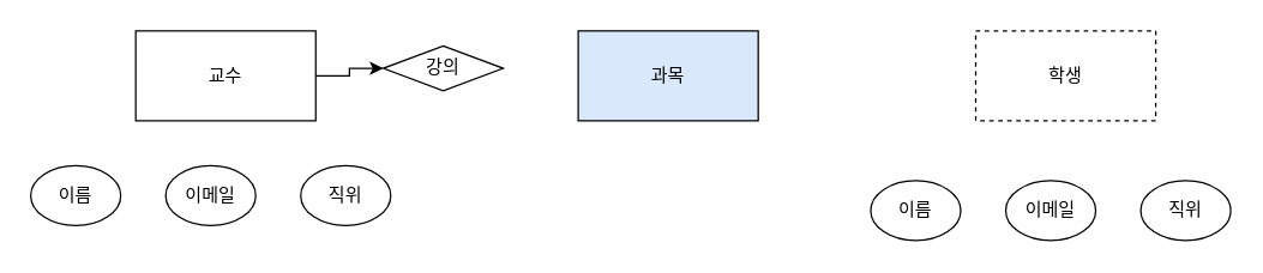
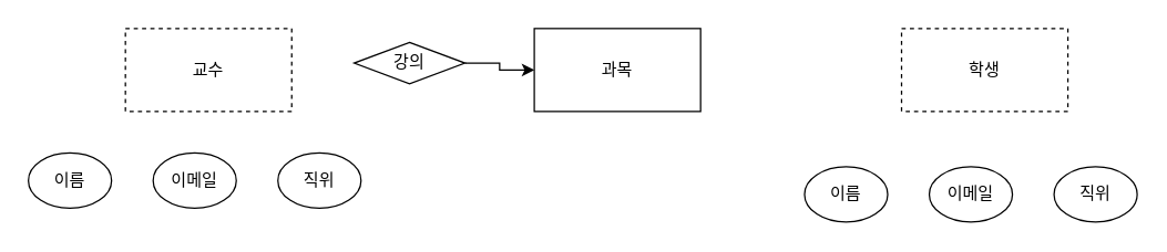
+ <mxCell id="6" style="edgeStyle=orthogonalEdgeStyle;rounded=0;orthogonalLoop=1;jettySize=auto;html=1;exitX=1;exitY=0.5;exitDx=0;exitDy=0;" edge="1" parent="1" source="7" target="4"><mxGeometry relative="1" as="geometry" /></mxCell>
- <mxCell id="3" value="교수" style="rounded=0;whiteSpace=wrap;html=1;" vertex="1" parent="1"><mxGeometry x="90" y="20" width="120" height="60" as="geometry" /></mxCell>
+ <mxCell id="3" value="교수" style="rounded=0;whiteSpace=wrap;html=1;dashed=1;" vertex="1" parent="1"><mxGeometry x="90" y="20" width="120" height="60" as="geometry" /></mxCell>
- <mxCell id="2" style="edgeStyle=orthogonalEdgeStyle;rounded=0;orthogonalLoop=1;jettySize=auto;html=1;exitX=1;exitY=0.5;exitDx=0;exitDy=0;" edge="1" parent="1" source="3" target="7"><mxGeometry relative="1" as="geometry" /></mxCell>
- <mxCell id="4" value="과목" style="rounded=0;whiteSpace=wrap;html=1;fillColor=#dae8fc;" vertex="1" parent="1"><mxGeometry x="385" y="20" width="120" height="60" as="geometry" /></mxCell>
+ <mxCell id="4" value="과목" style="rounded=0;whiteSpace=wrap;html=1;" vertex="1" parent="1"><mxGeometry x="385" y="20" width="120" height="60" as="geometry" /></mxCell>
